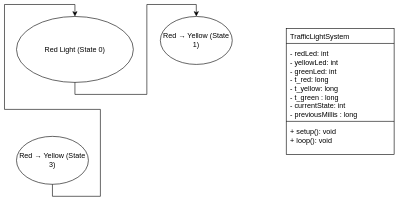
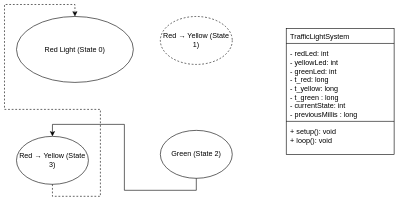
- <mxCell id="3" value="Red → Yellow (State 1)" style="ellipse;whiteSpace=wrap;html=1;" vertex="1" parent="1"><mxGeometry x="260" y="20" width="120" height="80" as="geometry" /></mxCell>
+ <mxCell id="3" value="Red → Yellow (State 1)" style="ellipse;whiteSpace=wrap;html=1;dashed=1;" vertex="1" parent="1"><mxGeometry x="260" y="20" width="120" height="80" as="geometry" /></mxCell>
- <mxCell id="6" style="edgeStyle=orthogonalEdgeStyle;rounded=0;orthogonalLoop=1;jettySize=auto;html=1;exitX=0.5;exitY=1;exitDx=0;exitDy=0;entryX=0.5;entryY=0;entryDx=0;entryDy=0;" edge="1" parent="1" source="2" target="3"><mxGeometry relative="1" as="geometry" /></mxCell>
- <mxCell id="8" style="edgeStyle=orthogonalEdgeStyle;rounded=0;orthogonalLoop=1;jettySize=auto;html=1;exitX=0.5;exitY=1;exitDx=0;exitDy=0;entryX=0.5;entryY=0;entryDx=0;entryDy=0;" edge="1" parent="1" source="5" target="2"><mxGeometry relative="1" as="geometry" /></mxCell>
+ <mxCell id="8" style="edgeStyle=orthogonalEdgeStyle;rounded=0;orthogonalLoop=1;jettySize=auto;html=1;exitX=0.5;exitY=1;exitDx=0;exitDy=0;entryX=0.5;entryY=0;entryDx=0;entryDy=0;dashed=1;" edge="1" parent="1" source="5" target="2"><mxGeometry relative="1" as="geometry" /></mxCell>
+ <mxCell id="7" style="edgeStyle=orthogonalEdgeStyle;rounded=0;orthogonalLoop=1;jettySize=auto;html=1;exitX=0.5;exitY=1;exitDx=0;exitDy=0;entryX=0.5;entryY=0;entryDx=0;entryDy=0;" edge="1" parent="1" source="4" target="5"><mxGeometry relative="1" as="geometry" /></mxCell>
+ <mxCell id="4" value="Green (State 2)" style="ellipse;whiteSpace=wrap;html=1;" vertex="1" parent="1"><mxGeometry x="260" y="210" width="120" height="80" as="geometry" /></mxCell>
